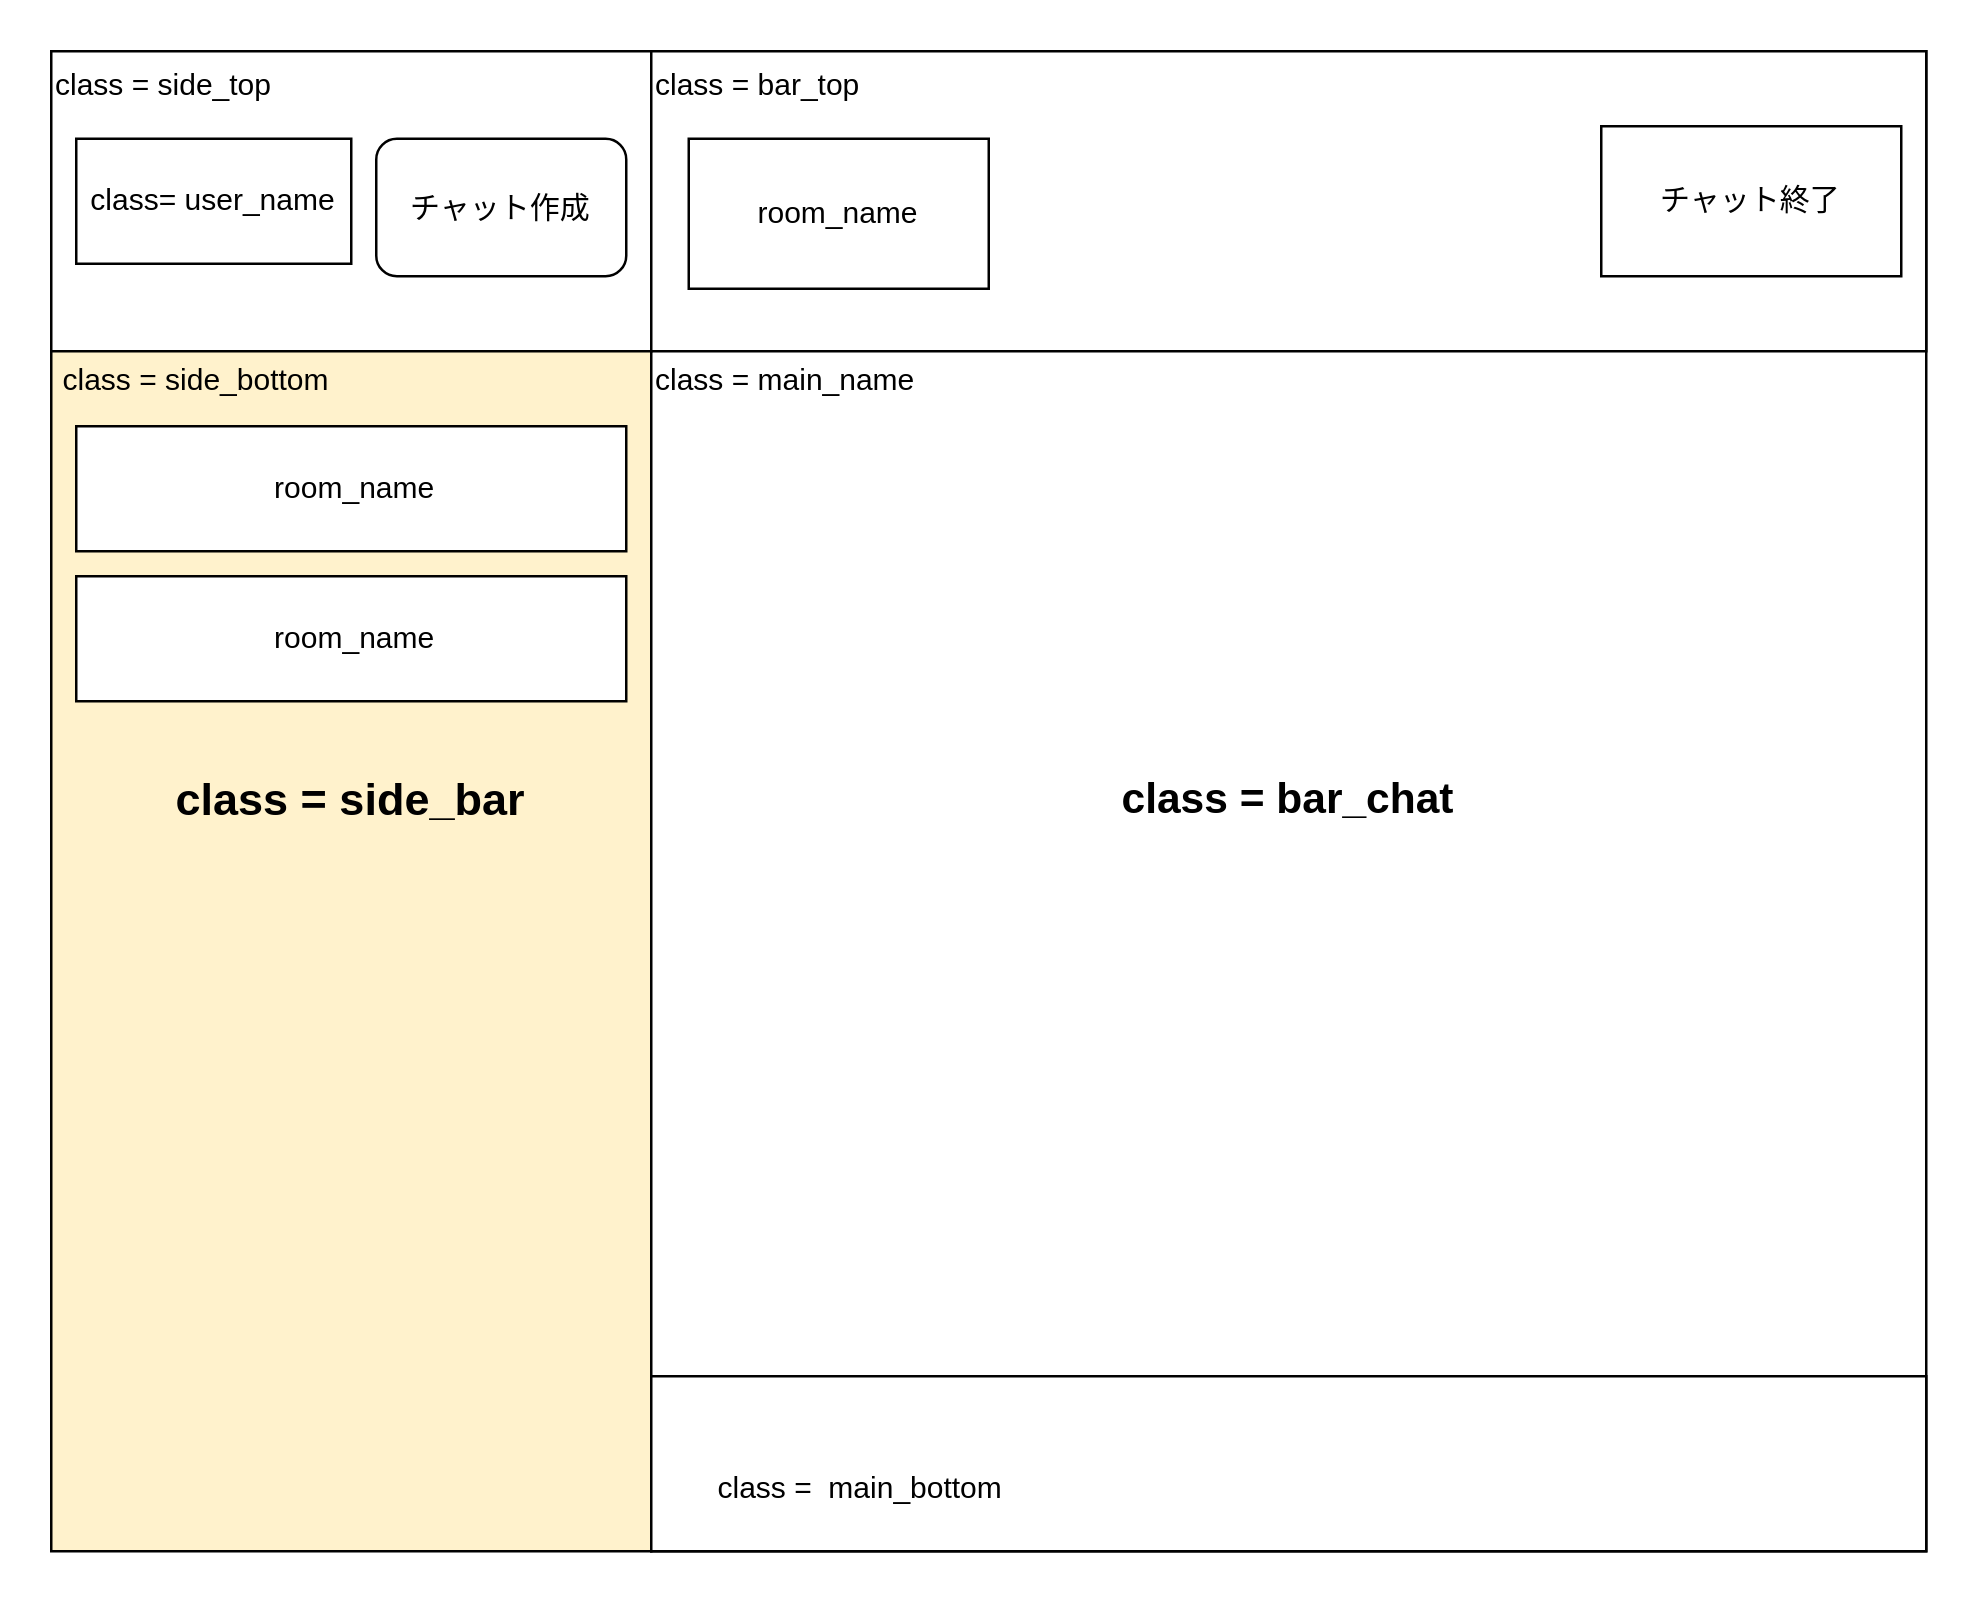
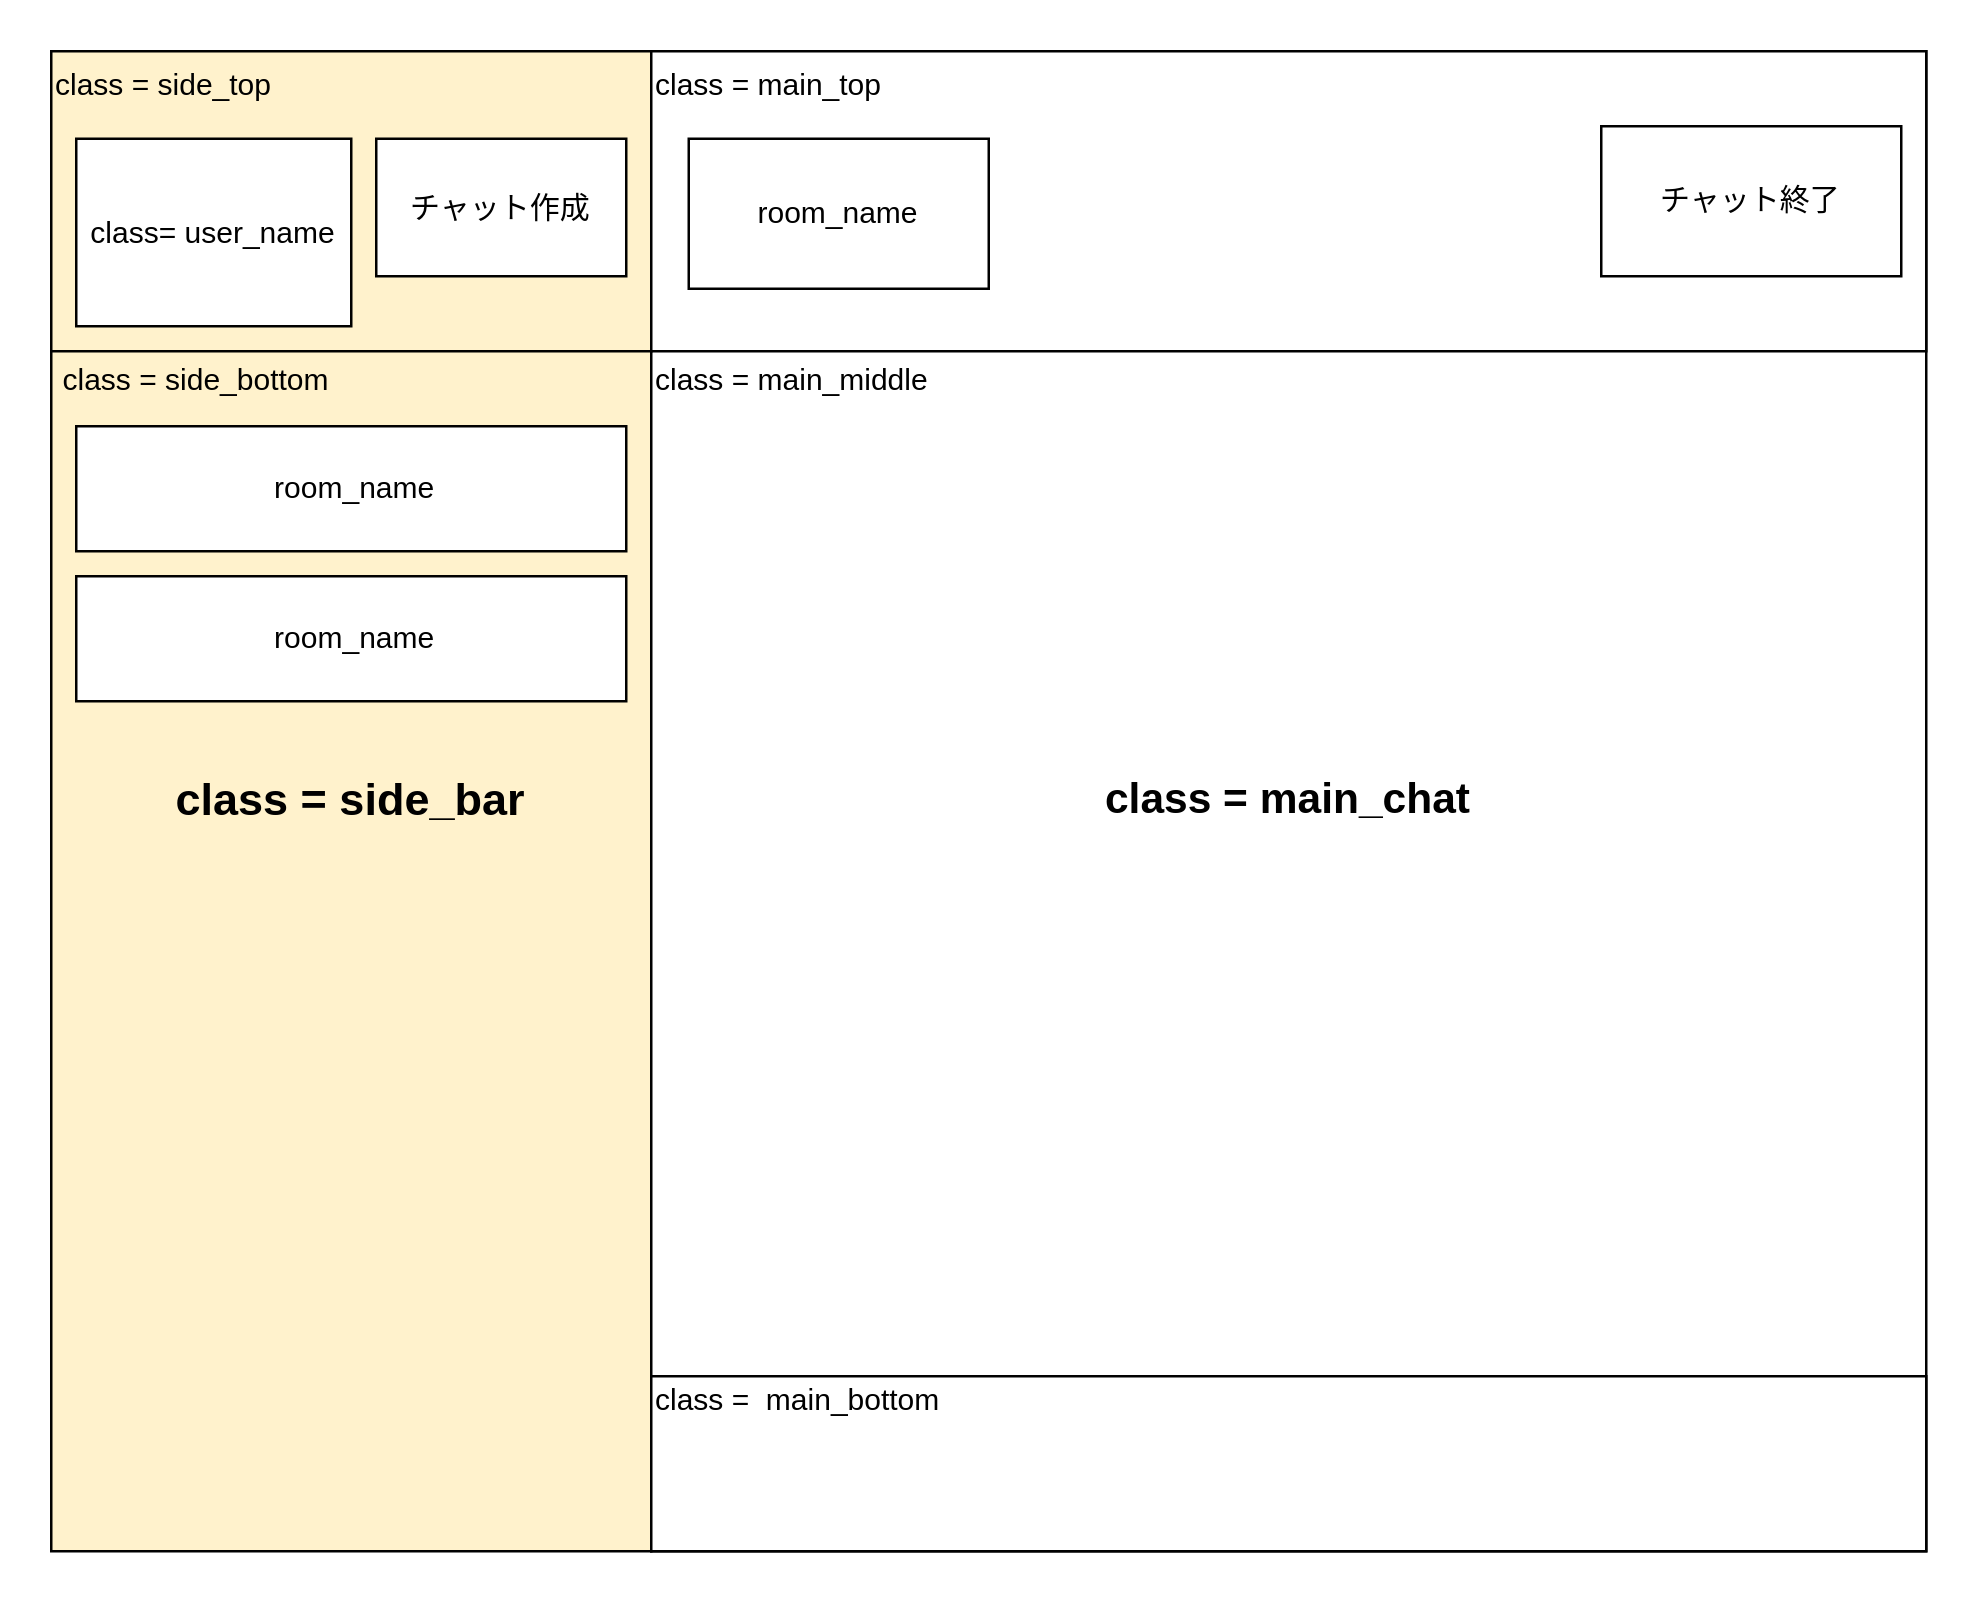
- <mxCell id="4" value="class = side_top" style="rounded=0;whiteSpace=wrap;html=1;align=left;verticalAlign=top;" vertex="1" parent="1"><mxGeometry x="20" y="20" width="240" height="120" as="geometry" /></mxCell>
+ <mxCell id="4" value="class = side_top" style="rounded=0;whiteSpace=wrap;html=1;align=left;verticalAlign=top;fillColor=#fff2cc;" vertex="1" parent="1"><mxGeometry x="20" y="20" width="240" height="120" as="geometry" /></mxCell>
- <mxCell id="6" value="class = bar_top" style="rounded=0;whiteSpace=wrap;html=1;fontSize=12;align=left;verticalAlign=top;" vertex="1" parent="1"><mxGeometry x="260" y="20" width="510" height="120" as="geometry" /></mxCell>
+ <mxCell id="6" value="class = main_top" style="rounded=0;whiteSpace=wrap;html=1;fontSize=12;align=left;verticalAlign=top;" vertex="1" parent="1"><mxGeometry x="260" y="20" width="510" height="120" as="geometry" /></mxCell>
- <mxCell id="8" value="class= user_name" style="rounded=0;whiteSpace=wrap;html=1;fontSize=12;align=center;" vertex="1" parent="1"><mxGeometry x="30" y="55" width="110" height="50" as="geometry" /></mxCell>
+ <mxCell id="8" value="class= user_name" style="rounded=0;whiteSpace=wrap;html=1;fontSize=12;align=center;" vertex="1" parent="1"><mxGeometry x="30" y="55" width="110" height="75" as="geometry" /></mxCell>
- <mxCell id="13" value="チャット作成" style="whiteSpace=wrap;html=1;fontSize=12;align=center;rounded=1;" vertex="1" parent="1"><mxGeometry x="150" y="55" width="100" height="55" as="geometry" /></mxCell>
+ <mxCell id="13" value="チャット作成" style="rounded=0;whiteSpace=wrap;html=1;fontSize=12;align=center;" vertex="1" parent="1"><mxGeometry x="150" y="55" width="100" height="55" as="geometry" /></mxCell>
- <mxCell id="7" value="class = main_name" style="text;html=1;strokeColor=none;fillColor=none;align=left;verticalAlign=middle;whiteSpace=wrap;rounded=0;" vertex="1" parent="1"><mxGeometry x="260" y="142" width="150" height="20" as="geometry" /></mxCell>
+ <mxCell id="7" value="class = main_middle" style="text;html=1;strokeColor=none;fillColor=none;align=left;verticalAlign=middle;whiteSpace=wrap;rounded=0;" vertex="1" parent="1"><mxGeometry x="260" y="142" width="150" height="20" as="geometry" /></mxCell>
- <mxCell id="3" value="class = bar_chat" style="rounded=0;whiteSpace=wrap;html=1;fontSize=17;fontStyle=1" vertex="1" parent="1"><mxGeometry x="260" y="20" width="510" height="600" as="geometry" /></mxCell>
+ <mxCell id="3" value="class = main_chat" style="rounded=0;whiteSpace=wrap;html=1;fontSize=17;fontStyle=1" vertex="1" parent="1"><mxGeometry x="260" y="20" width="510" height="600" as="geometry" /></mxCell>
- <mxCell id="11" value="class =&amp;nbsp; main_bottom" style="text;html=1;strokeColor=none;fillColor=none;align=left;verticalAlign=middle;whiteSpace=wrap;rounded=0;" vertex="1" parent="1"><mxGeometry x="285" y="585" width="150" height="20" as="geometry" /></mxCell>
+ <mxCell id="11" value="class =&amp;nbsp; main_bottom" style="text;html=1;strokeColor=none;fillColor=none;align=left;verticalAlign=middle;whiteSpace=wrap;rounded=0;" vertex="1" parent="1"><mxGeometry x="260" y="550" width="150" height="20" as="geometry" /></mxCell>
